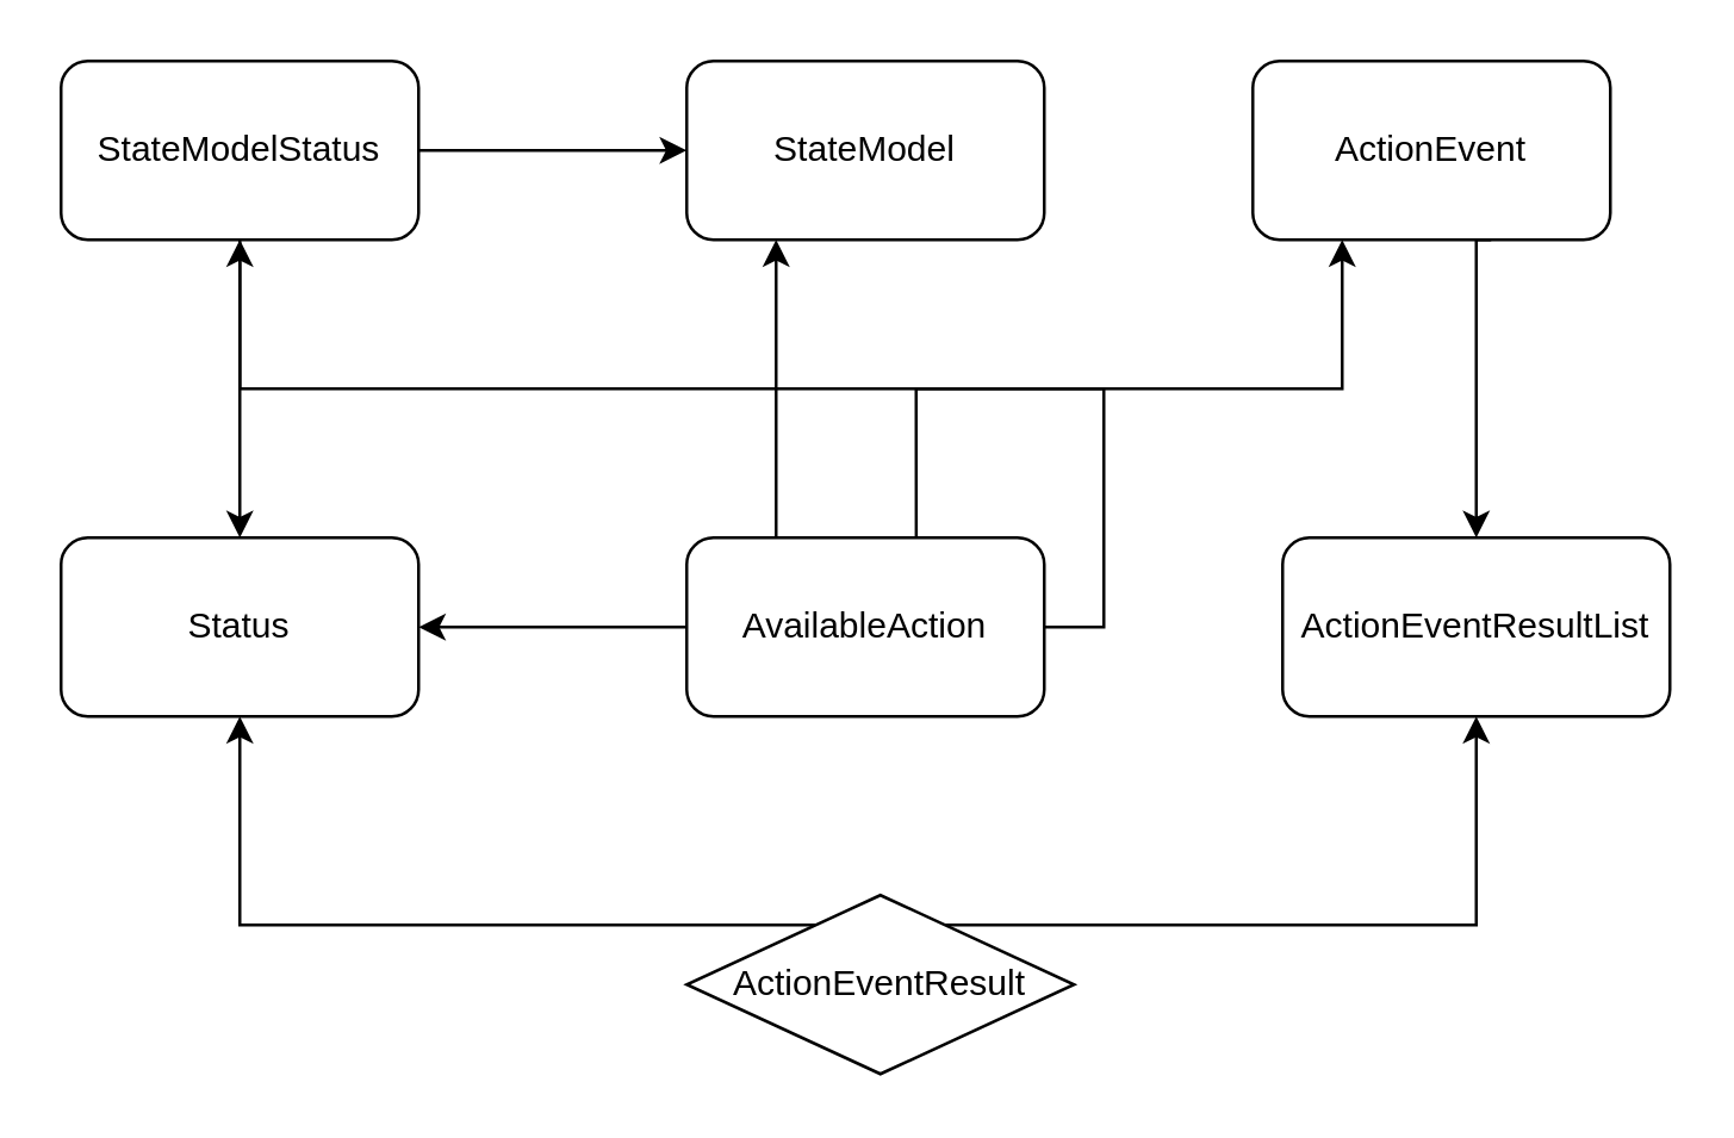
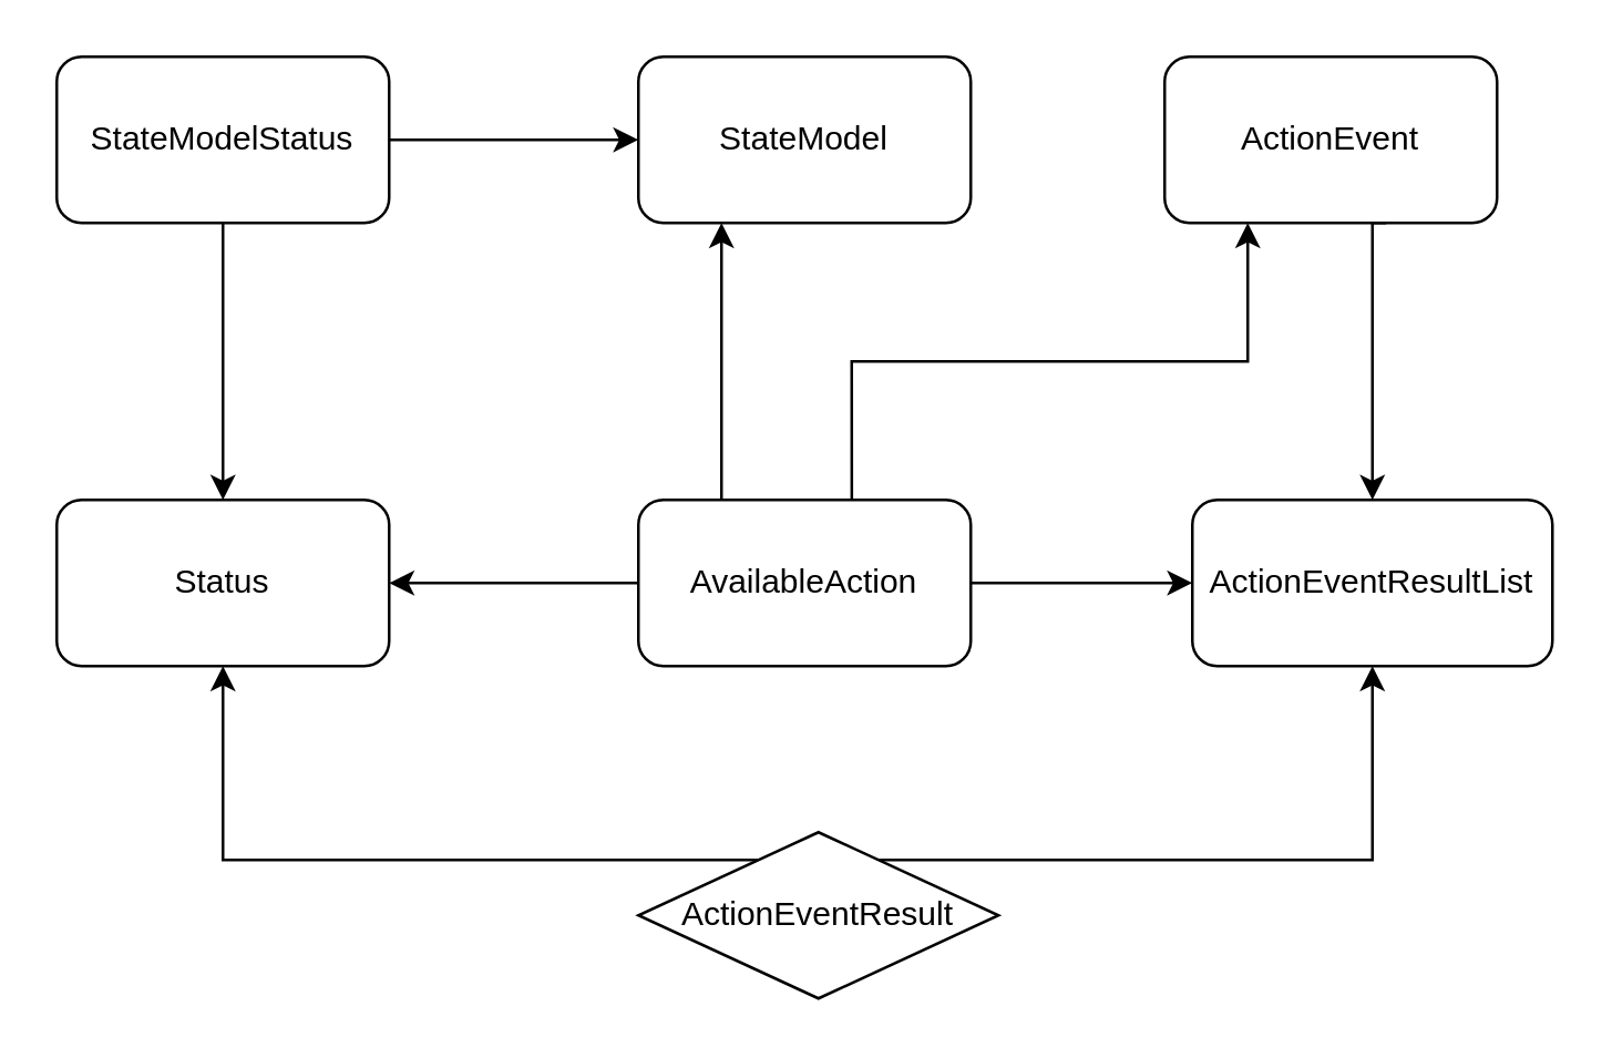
- <mxCell id="7" style="edgeStyle=orthogonalEdgeStyle;rounded=0;orthogonalLoop=1;jettySize=auto;html=1;exitX=1;exitY=0.5;exitDx=0;exitDy=0;" parent="1" source="11" target="17" edge="1"><mxGeometry relative="1" as="geometry" /></mxCell>
+ <mxCell id="7" style="edgeStyle=orthogonalEdgeStyle;rounded=0;orthogonalLoop=1;jettySize=auto;html=1;exitX=1;exitY=0.5;exitDx=0;exitDy=0;entryX=0;entryY=0.5;entryDx=0;entryDy=0;" parent="1" source="11" target="6" edge="1"><mxGeometry relative="1" as="geometry" /></mxCell>
